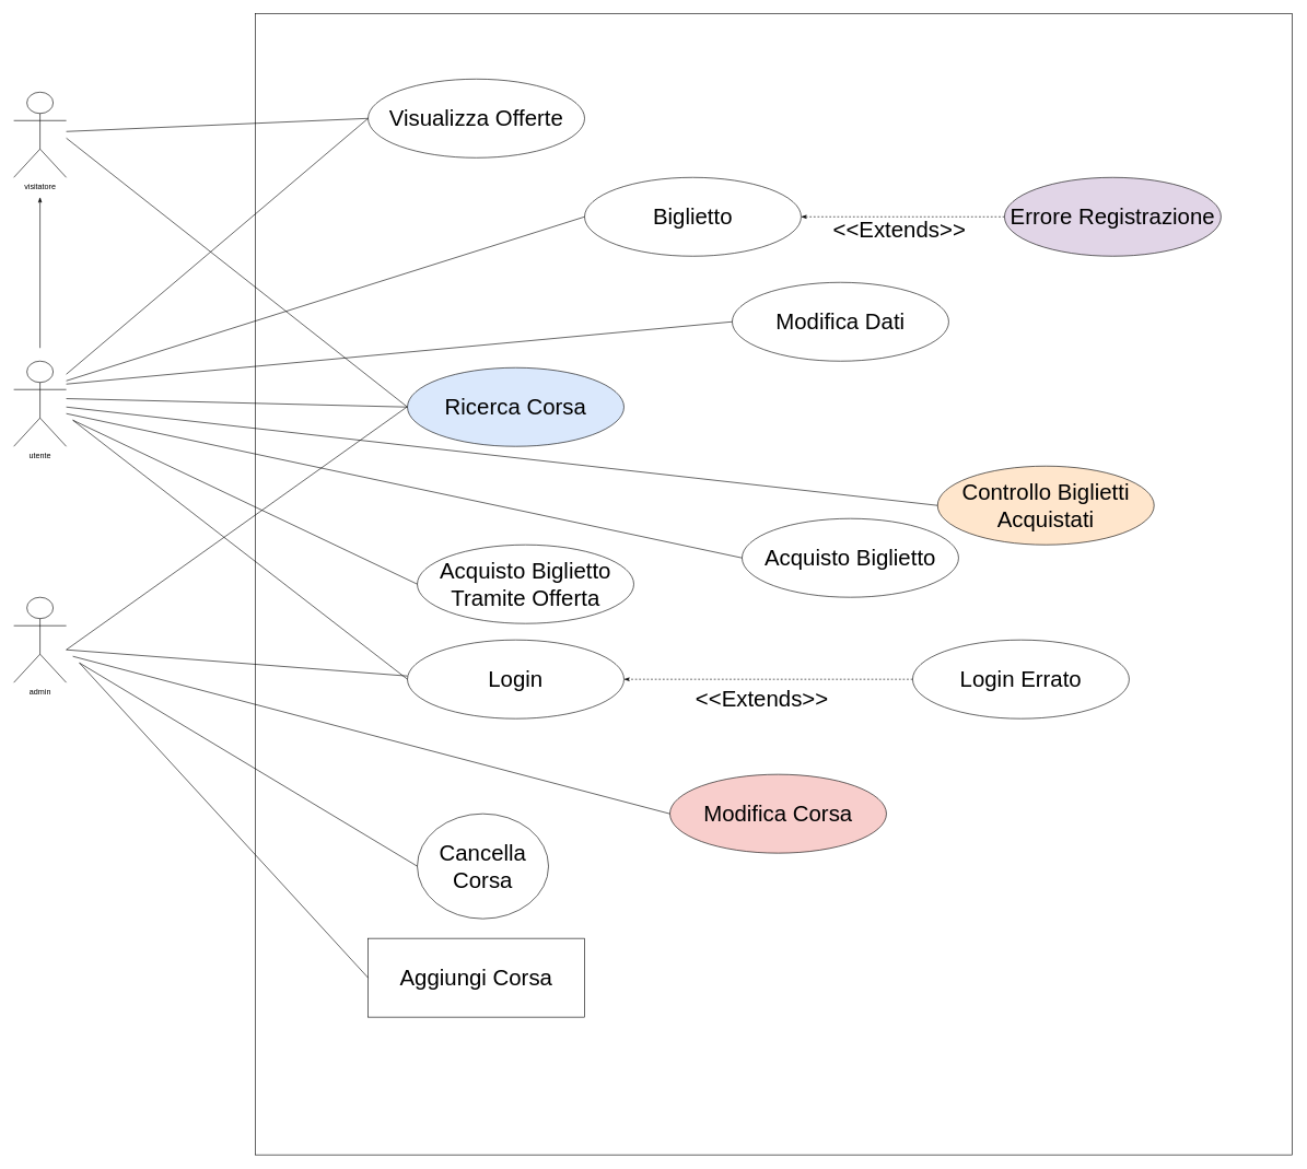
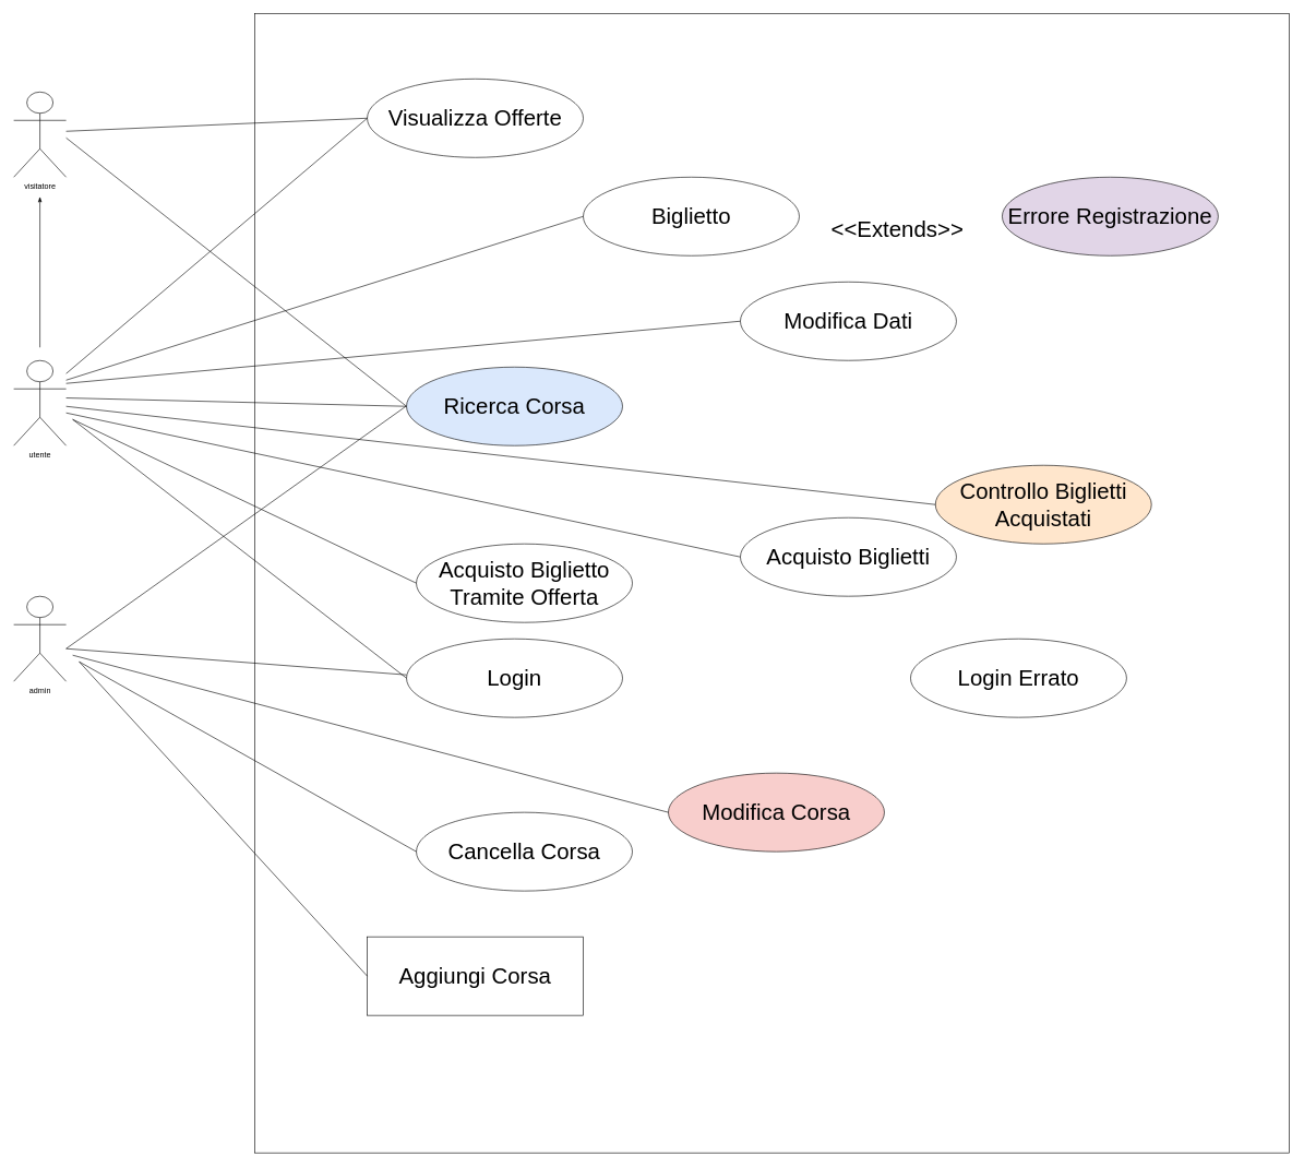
- <mxCell id="15" style="edgeStyle=orthogonalEdgeStyle;rounded=0;orthogonalLoop=1;jettySize=auto;html=1;entryX=1;entryY=0.5;entryDx=0;entryDy=0;endArrow=classicThin;endFill=1;strokeColor=#000000;dashed=1;" edge="1" parent="1" source="16" target="14"><mxGeometry relative="1" as="geometry" /></mxCell>
- <mxCell id="18" value="&lt;font style=&quot;font-size: 34px&quot;&gt;Modifica Dati&lt;/font&gt;" style="ellipse;whiteSpace=wrap;html=1;" vertex="1" parent="1"><mxGeometry x="1115" y="430" width="330" height="120" as="geometry" /></mxCell>
+ <mxCell id="18" value="&lt;font style=&quot;font-size: 34px&quot;&gt;Modifica Dati&lt;/font&gt;" style="ellipse;whiteSpace=wrap;html=1;" vertex="1" parent="1"><mxGeometry x="1130" y="430" width="330" height="120" as="geometry" /></mxCell>
- <mxCell id="12" value="&lt;font style=&quot;font-size: 34px&quot;&gt;Acquisto Biglietto&lt;/font&gt;" style="ellipse;whiteSpace=wrap;html=1;" vertex="1" parent="1"><mxGeometry x="1130" y="790" width="330" height="120" as="geometry" /></mxCell>
+ <mxCell id="12" value="&lt;font style=&quot;font-size: 34px&quot;&gt;Acquisto Biglietti&lt;/font&gt;" style="ellipse;whiteSpace=wrap;html=1;" vertex="1" parent="1"><mxGeometry x="1130" y="790" width="330" height="120" as="geometry" /></mxCell>
- <mxCell id="27" value="&lt;font style=&quot;font-size: 34px&quot;&gt;&amp;lt;&amp;lt;Extends&amp;gt;&amp;gt;&lt;/font&gt;" style="edgeStyle=orthogonalEdgeStyle;rounded=0;orthogonalLoop=1;jettySize=auto;html=1;entryX=1;entryY=0.5;entryDx=0;entryDy=0;endArrow=classicThin;endFill=1;strokeColor=#000000;dashed=1;exitX=0;exitY=0.5;exitDx=0;exitDy=0;fontSize=15;" edge="1" parent="1" source="26" target="25"><mxGeometry x="0.044" y="30" relative="1" as="geometry"><mxPoint x="1530.03" y="431.143" as="sourcePoint" /><mxPoint x="1201.429" y="431.143" as="targetPoint" /><mxPoint as="offset" /></mxGeometry></mxCell>
- <mxCell id="31" value="&lt;font style=&quot;font-size: 34px&quot;&gt;Cancella Corsa&lt;/font&gt;" style="ellipse;whiteSpace=wrap;html=1;" vertex="1" parent="1"><mxGeometry x="635" y="1240" width="200" height="160" as="geometry" /></mxCell>
+ <mxCell id="31" value="&lt;font style=&quot;font-size: 34px&quot;&gt;Cancella Corsa&lt;/font&gt;" style="ellipse;whiteSpace=wrap;html=1;" vertex="1" parent="1"><mxGeometry x="635" y="1240" width="330" height="120" as="geometry" /></mxCell>
